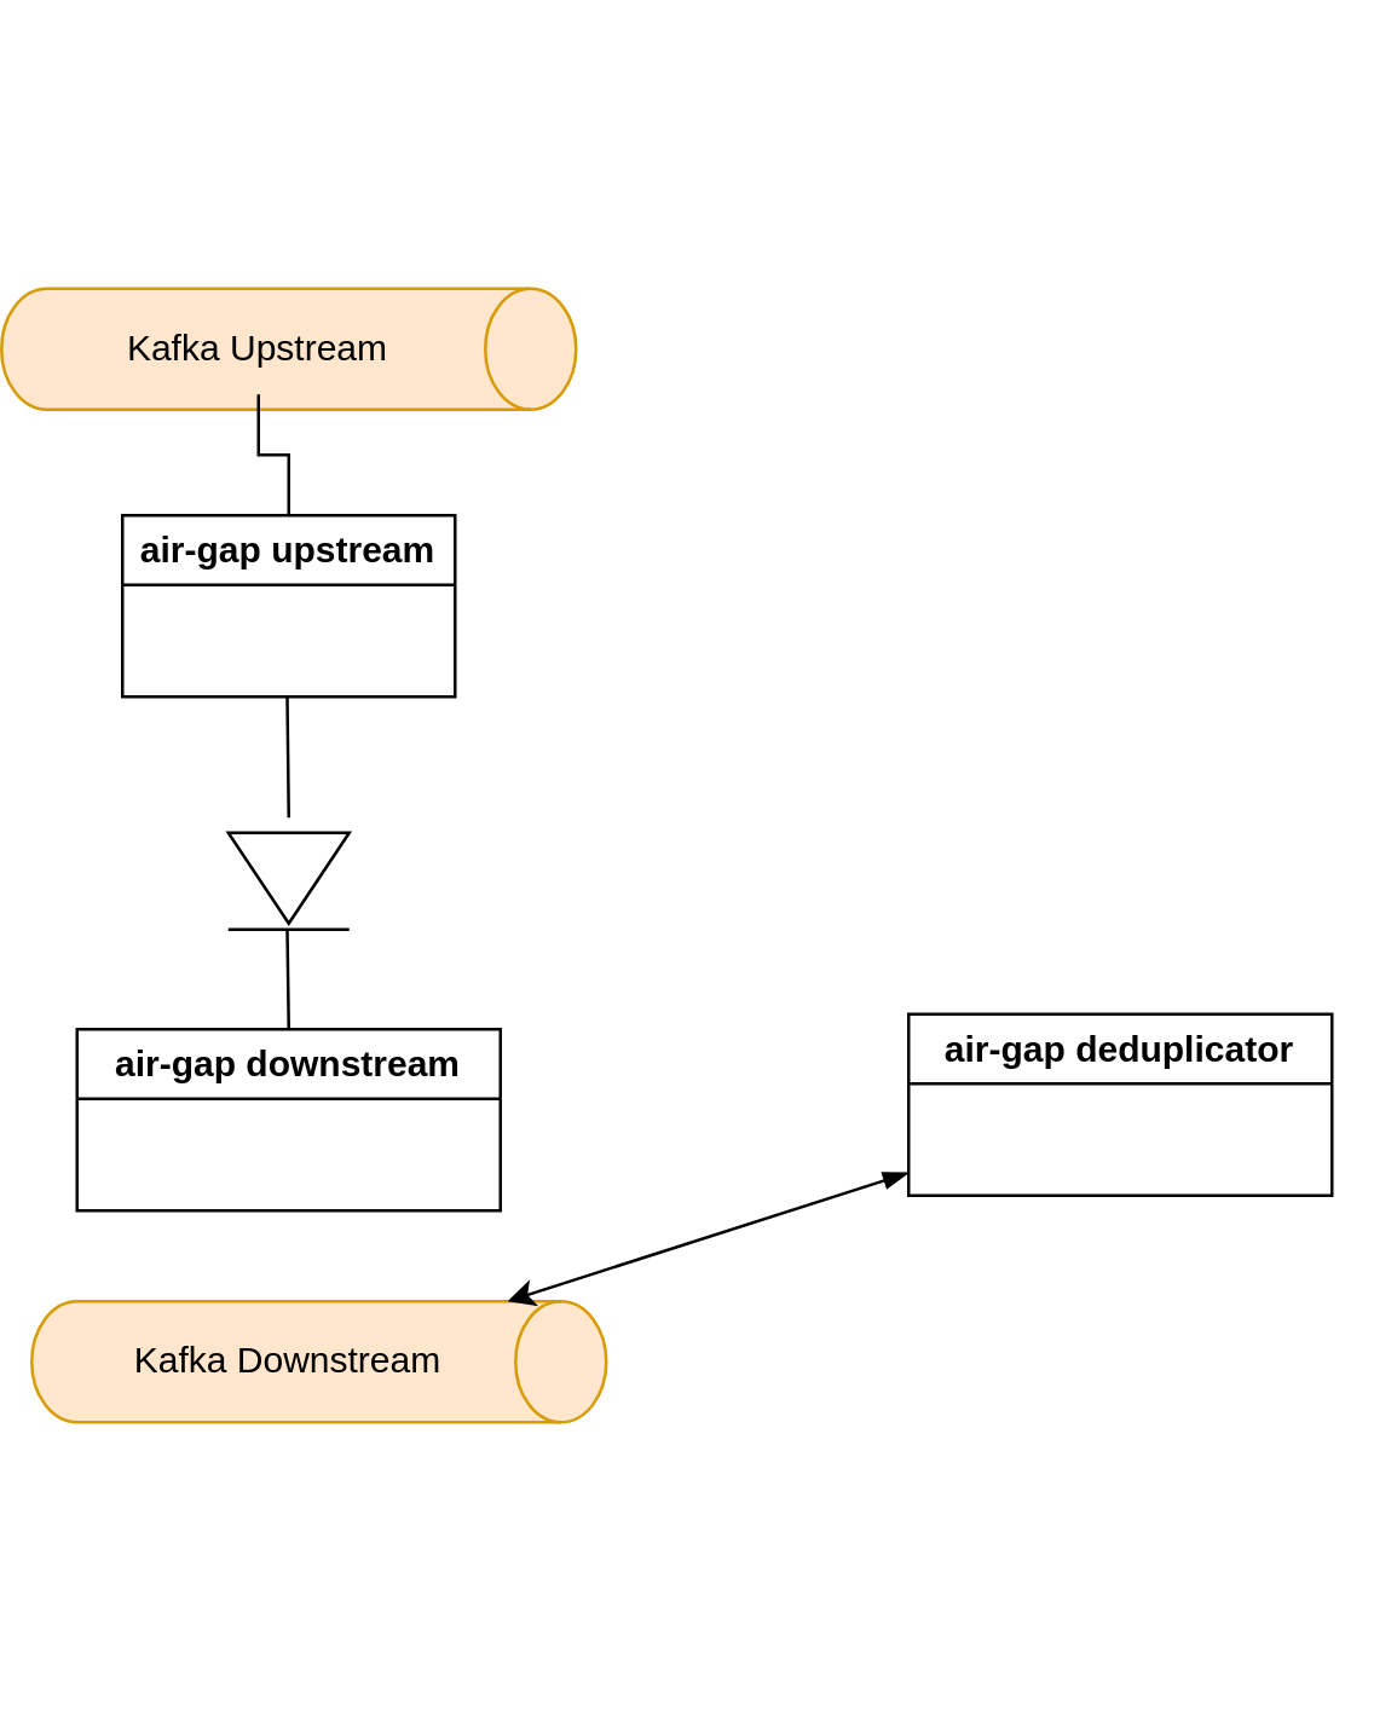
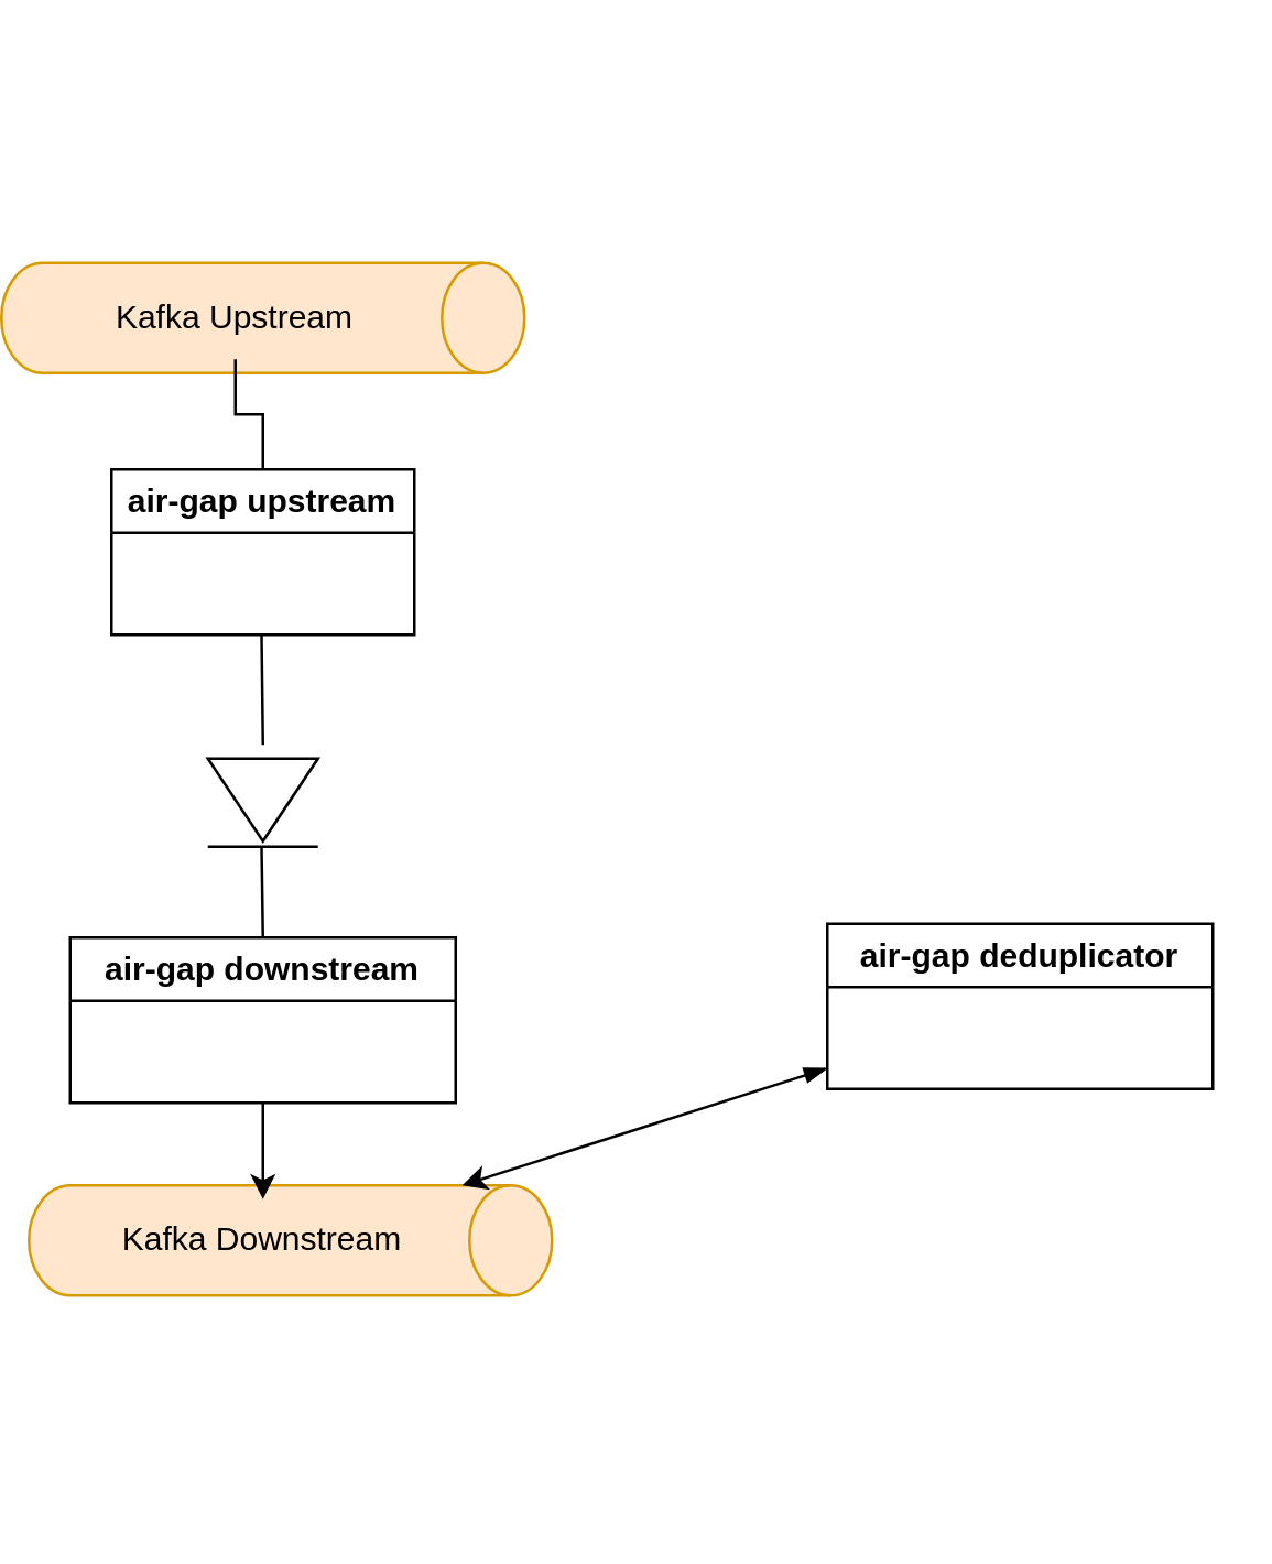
+ <mxCell id="12" value="" style="edgeStyle=orthogonalEdgeStyle;rounded=0;orthogonalLoop=1;jettySize=auto;html=1;" parent="1" source="13" target="5" edge="1"><mxGeometry relative="1" as="geometry" /></mxCell>
